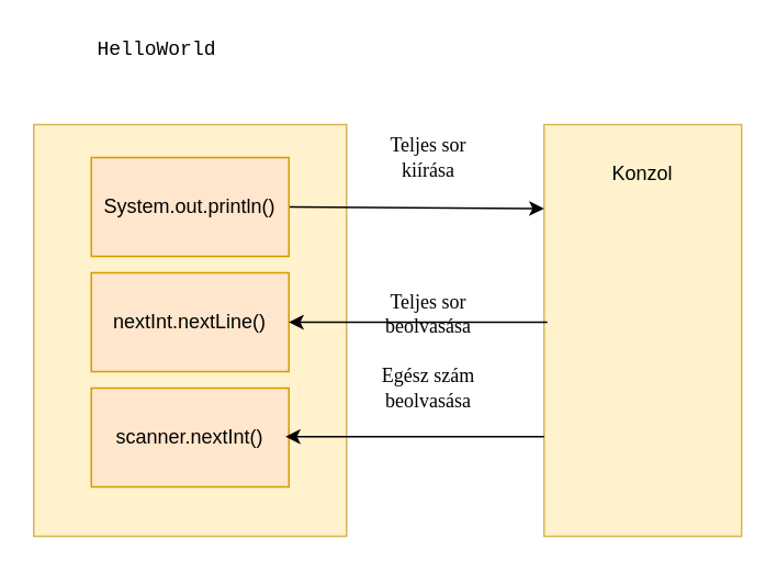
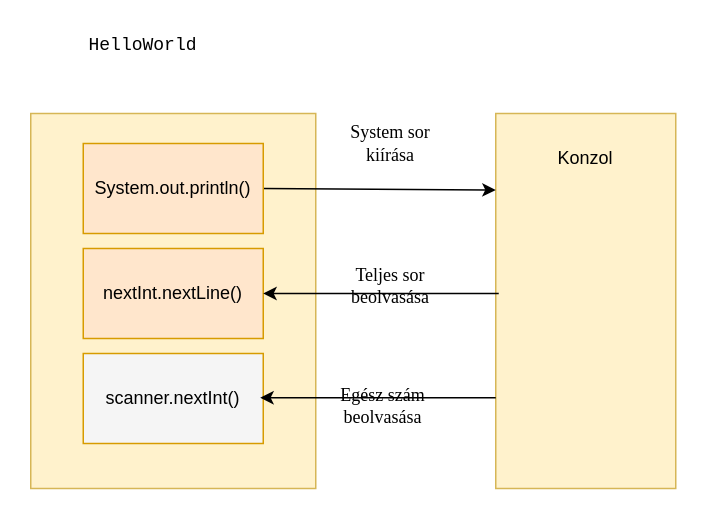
- <mxCell id="13" value="Teljes sor kiírása" style="text;html=1;strokeColor=none;fillColor=none;align=center;verticalAlign=middle;whiteSpace=wrap;rounded=0;fontFamily=Times New Roman;" vertex="1" parent="1"><mxGeometry x="230" y="85" width="60" height="20" as="geometry" /></mxCell>
+ <mxCell id="13" value="System sor kiírása" style="text;html=1;strokeColor=none;fillColor=none;align=center;verticalAlign=middle;whiteSpace=wrap;rounded=0;fontFamily=Times New Roman;" vertex="1" parent="1"><mxGeometry x="230" y="85" width="60" height="20" as="geometry" /></mxCell>
- <mxCell id="14" value="Egész szám&lt;br&gt;beolvasása" style="text;html=1;strokeColor=none;fillColor=none;align=center;verticalAlign=middle;whiteSpace=wrap;rounded=0;fontFamily=Times New Roman;" vertex="1" parent="1"><mxGeometry x="230" y="225" width="60" height="20" as="geometry" /></mxCell>
+ <mxCell id="14" value="Egész szám&lt;br&gt;beolvasása" style="text;html=1;strokeColor=none;fillColor=none;align=center;verticalAlign=middle;whiteSpace=wrap;rounded=0;fontFamily=Times New Roman;" vertex="1" parent="1"><mxGeometry x="225" y="260" width="60" height="20" as="geometry" /></mxCell>
- <mxCell id="9" value="scanner.nextInt()" style="rounded=0;whiteSpace=wrap;html=1;fillColor=#ffe6cc;strokeColor=#d79b00;" vertex="1" parent="1"><mxGeometry x="55" y="235" width="120" height="60" as="geometry" /></mxCell>
+ <mxCell id="9" value="scanner.nextInt()" style="rounded=0;whiteSpace=wrap;html=1;fillColor=#f5f5f5;strokeColor=#d79b00;" vertex="1" parent="1"><mxGeometry x="55" y="235" width="120" height="60" as="geometry" /></mxCell>
